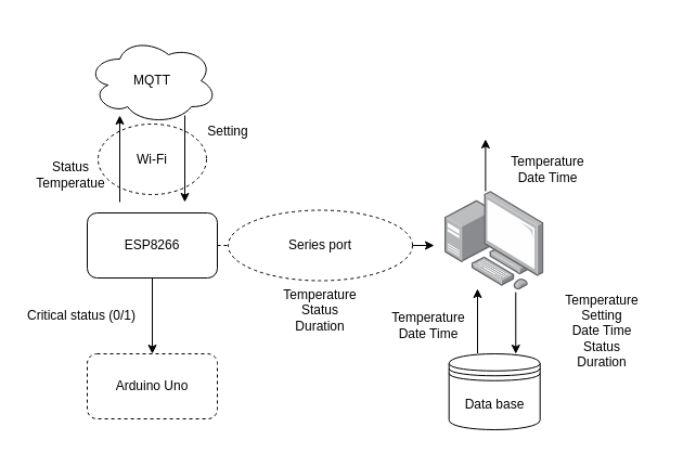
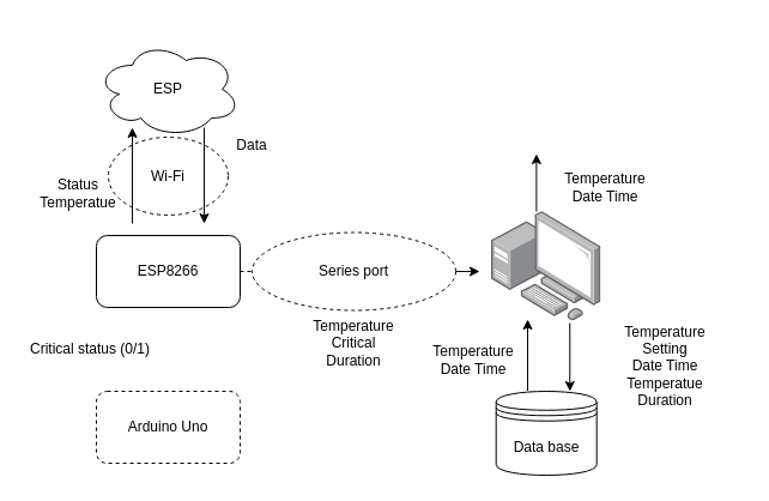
- <mxCell id="3" value="MQTT" style="ellipse;shape=cloud;whiteSpace=wrap;html=1;" vertex="1" parent="1"><mxGeometry x="80" y="34" width="120" height="80" as="geometry" /></mxCell>
+ <mxCell id="3" value="ESP" style="ellipse;shape=cloud;whiteSpace=wrap;html=1;" vertex="1" parent="1"><mxGeometry x="80" y="34" width="120" height="80" as="geometry" /></mxCell>
- <mxCell id="11" value="Setting" style="text;html=1;strokeColor=none;fillColor=none;align=center;verticalAlign=middle;whiteSpace=wrap;rounded=0;" vertex="1" parent="1"><mxGeometry x="180" y="106" width="60" height="30" as="geometry" /></mxCell>
+ <mxCell id="11" value="Data" style="text;html=1;strokeColor=none;fillColor=none;align=center;verticalAlign=middle;whiteSpace=wrap;rounded=0;" vertex="1" parent="1"><mxGeometry x="180" y="106" width="60" height="30" as="geometry" /></mxCell>
- <mxCell id="16" value="Temperature&lt;br&gt;Status&lt;br&gt;Duration" style="text;html=1;strokeColor=none;fillColor=none;align=center;verticalAlign=middle;whiteSpace=wrap;rounded=0;" vertex="1" parent="1"><mxGeometry x="230" y="256" width="130" height="59" as="geometry" /></mxCell>
+ <mxCell id="16" value="Temperature&lt;br&gt;Critical&lt;br&gt;Duration" style="text;html=1;strokeColor=none;fillColor=none;align=center;verticalAlign=middle;whiteSpace=wrap;rounded=0;" vertex="1" parent="1"><mxGeometry x="230" y="256" width="130" height="59" as="geometry" /></mxCell>
- <mxCell id="10" value="" style="endArrow=classic;html=1;rounded=0;exitX=0.5;exitY=1;exitDx=0;exitDy=0;entryX=0.5;entryY=0;entryDx=0;entryDy=0;" edge="1" parent="1" source="2" target="9"><mxGeometry width="50" height="50" relative="1" as="geometry"><mxPoint x="230" y="316" as="sourcePoint" /><mxPoint x="280" y="266" as="targetPoint" /></mxGeometry></mxCell>
- <mxCell id="17" value="Temperature&lt;br&gt;Setting&lt;br&gt;Date Time&lt;br&gt;Status&lt;br&gt;Duration" style="text;html=1;strokeColor=none;fillColor=none;align=center;verticalAlign=middle;whiteSpace=wrap;rounded=0;" vertex="1" parent="1"><mxGeometry x="490" y="267.4" width="130" height="74.5" as="geometry" /></mxCell>
+ <mxCell id="17" value="Temperature&lt;br&gt;Setting&lt;br&gt;Date Time&lt;br&gt;Temperatue&lt;br&gt;Duration" style="text;html=1;strokeColor=none;fillColor=none;align=center;verticalAlign=middle;whiteSpace=wrap;rounded=0;" vertex="1" parent="1"><mxGeometry x="490" y="267.4" width="130" height="74.5" as="geometry" /></mxCell>
